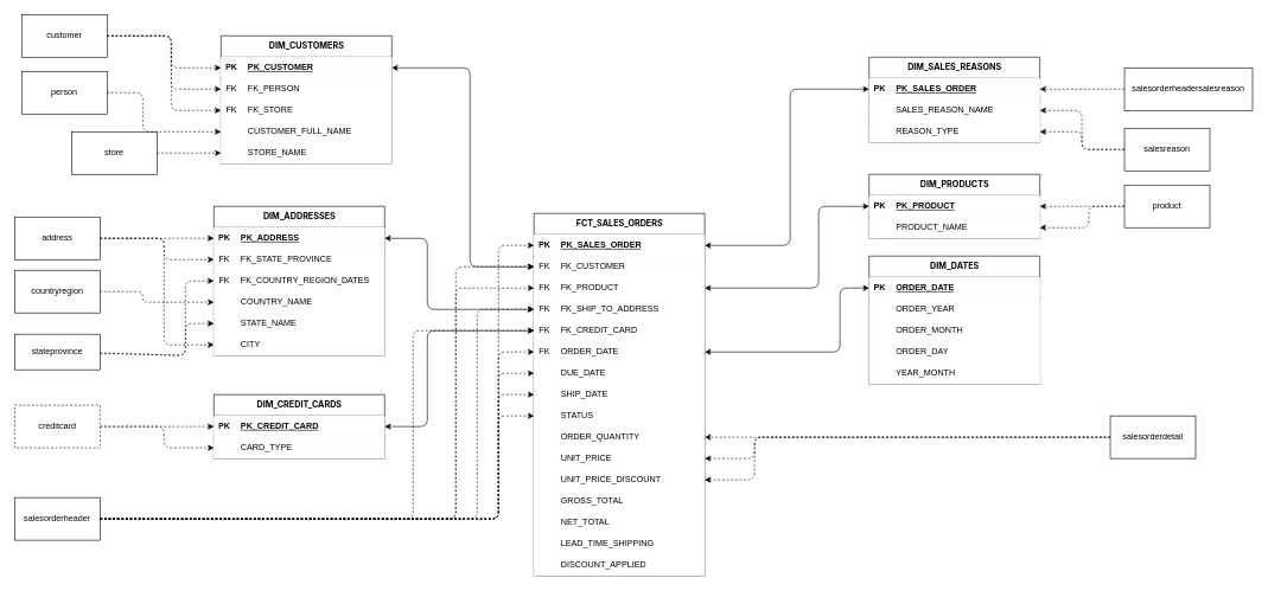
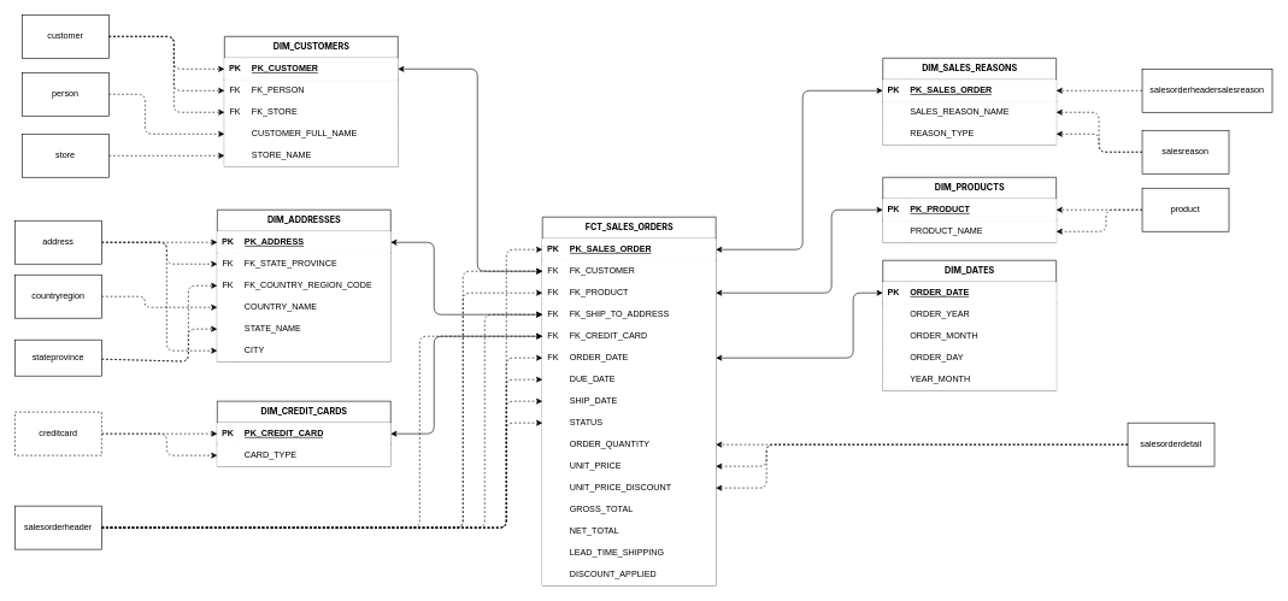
- <mxCell id="118" value="store" style="rounded=0;whiteSpace=wrap;html=1;fillColor=light-dark(#FFFFFF,#66B2FF);fontColor=light-dark(#000000,#000000);strokeColor=light-dark(#000000,#66B2FF);" parent="1" vertex="1"><mxGeometry x="100" y="185" width="120" height="60" as="geometry" /></mxCell>
+ <mxCell id="118" value="store" style="rounded=0;whiteSpace=wrap;html=1;fillColor=light-dark(#FFFFFF,#66B2FF);fontColor=light-dark(#000000,#000000);strokeColor=light-dark(#000000,#66B2FF);" parent="1" vertex="1"><mxGeometry x="30" y="185" width="120" height="60" as="geometry" /></mxCell>
- <mxCell id="11" value="FK_COUNTRY_REGION_DATES" style="shape=partialRectangle;connectable=0;fillColor=light-dark(#FFFFFF,#999999);top=0;left=0;bottom=0;right=0;align=left;spacingLeft=6;overflow=hidden;whiteSpace=wrap;html=1;strokeColor=light-dark(#000000,#000000);fontColor=light-dark(#000000,#000000);" parent="9" vertex="1"><mxGeometry x="30" width="210" height="30" as="geometry"><mxRectangle width="210" height="30" as="alternateBounds" /></mxGeometry></mxCell>
+ <mxCell id="11" value="FK_COUNTRY_REGION_CODE" style="shape=partialRectangle;connectable=0;fillColor=light-dark(#FFFFFF,#999999);top=0;left=0;bottom=0;right=0;align=left;spacingLeft=6;overflow=hidden;whiteSpace=wrap;html=1;strokeColor=light-dark(#000000,#000000);fontColor=light-dark(#000000,#000000);" parent="9" vertex="1"><mxGeometry x="30" width="210" height="30" as="geometry"><mxRectangle width="210" height="30" as="alternateBounds" /></mxGeometry></mxCell>
